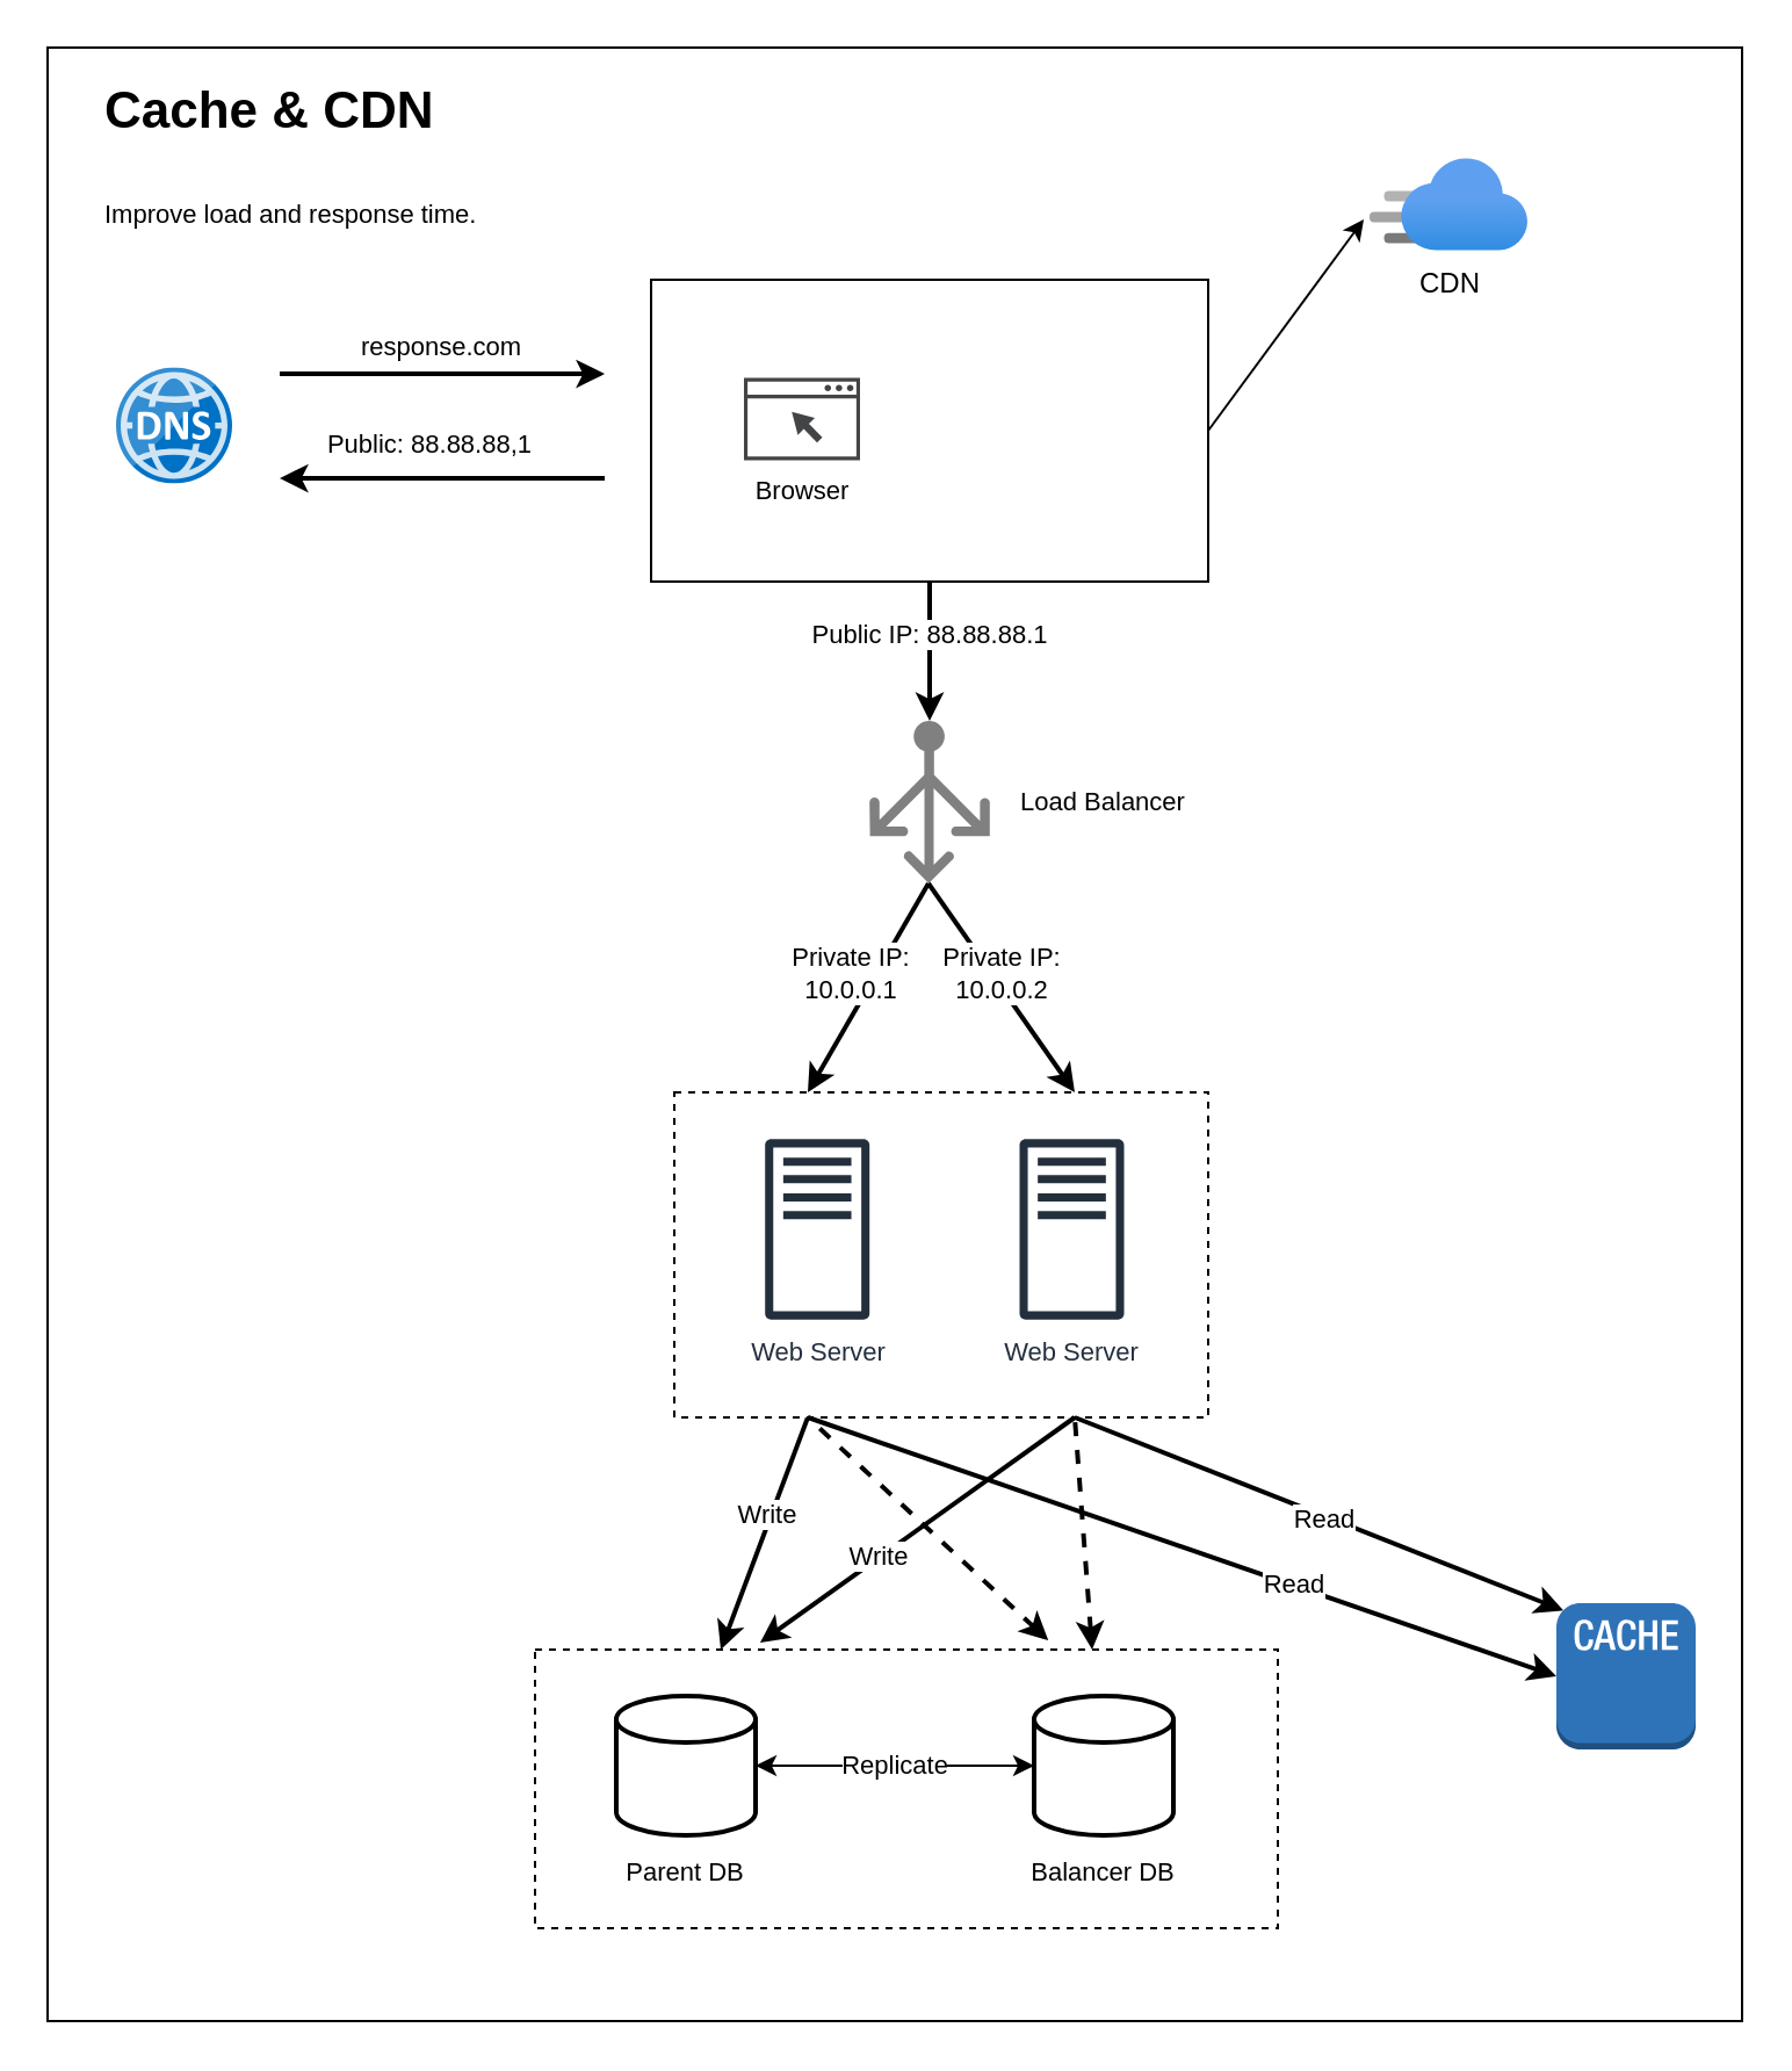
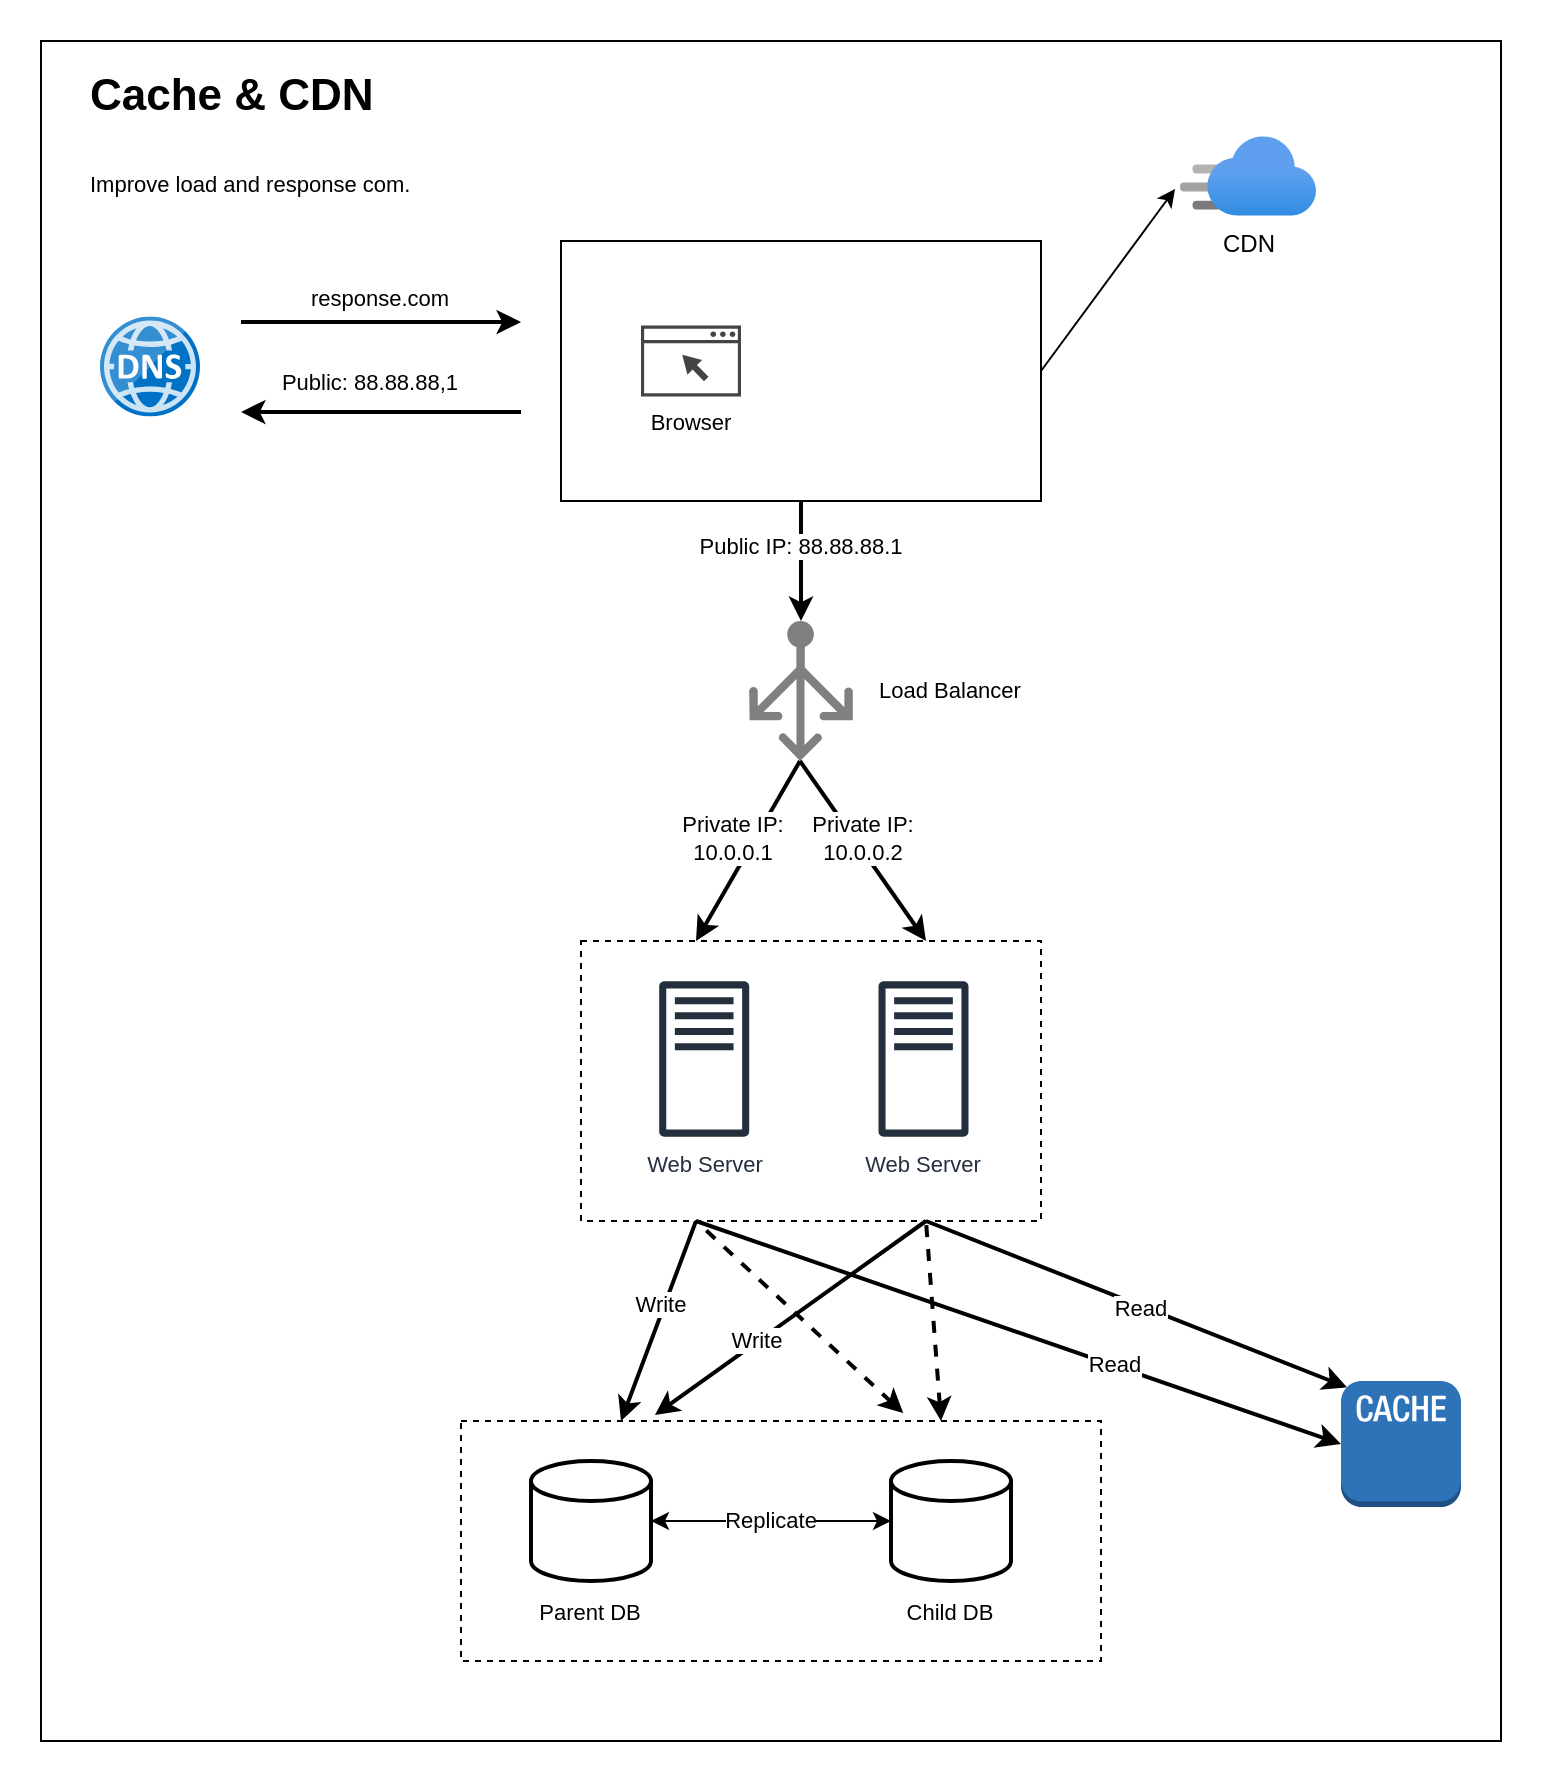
- <mxCell id="46" value="&lt;h1&gt;&lt;span style=&quot;background-color: initial;&quot;&gt;Cache &amp;amp; CDN&lt;/span&gt;&lt;/h1&gt;&lt;h1&gt;&lt;span style=&quot;background-color: initial; font-size: 11px; font-weight: normal;&quot;&gt;Improve load and response time.&lt;/span&gt;&lt;br&gt;&lt;/h1&gt;" style="text;html=1;strokeColor=none;fillColor=none;spacing=5;spacingTop=-20;whiteSpace=wrap;overflow=hidden;rounded=0;fontSize=11;" parent="45" vertex="1"><mxGeometry x="40" y="30" width="400" height="80" as="geometry" /></mxCell>
+ <mxCell id="46" value="&lt;h1&gt;&lt;span style=&quot;background-color: initial;&quot;&gt;Cache &amp;amp; CDN&lt;/span&gt;&lt;/h1&gt;&lt;h1&gt;&lt;span style=&quot;background-color: initial; font-size: 11px; font-weight: normal;&quot;&gt;Improve load and response com.&lt;/span&gt;&lt;br&gt;&lt;/h1&gt;" style="text;html=1;strokeColor=none;fillColor=none;spacing=5;spacingTop=-20;whiteSpace=wrap;overflow=hidden;rounded=0;fontSize=11;" parent="45" vertex="1"><mxGeometry x="40" y="30" width="400" height="80" as="geometry" /></mxCell>
- <mxCell id="23" value="&lt;font style=&quot;font-size: 11px;&quot;&gt;Balancer DB&lt;/font&gt;" style="text;html=1;strokeColor=none;fillColor=none;align=center;verticalAlign=middle;whiteSpace=wrap;rounded=0;sketch=0;" vertex="1" parent="21"><mxGeometry y="61" width="90" height="30" as="geometry" /></mxCell>
+ <mxCell id="23" value="&lt;font style=&quot;font-size: 11px;&quot;&gt;Child DB&lt;/font&gt;" style="text;html=1;strokeColor=none;fillColor=none;align=center;verticalAlign=middle;whiteSpace=wrap;rounded=0;sketch=0;" vertex="1" parent="21"><mxGeometry y="61" width="90" height="30" as="geometry" /></mxCell>
